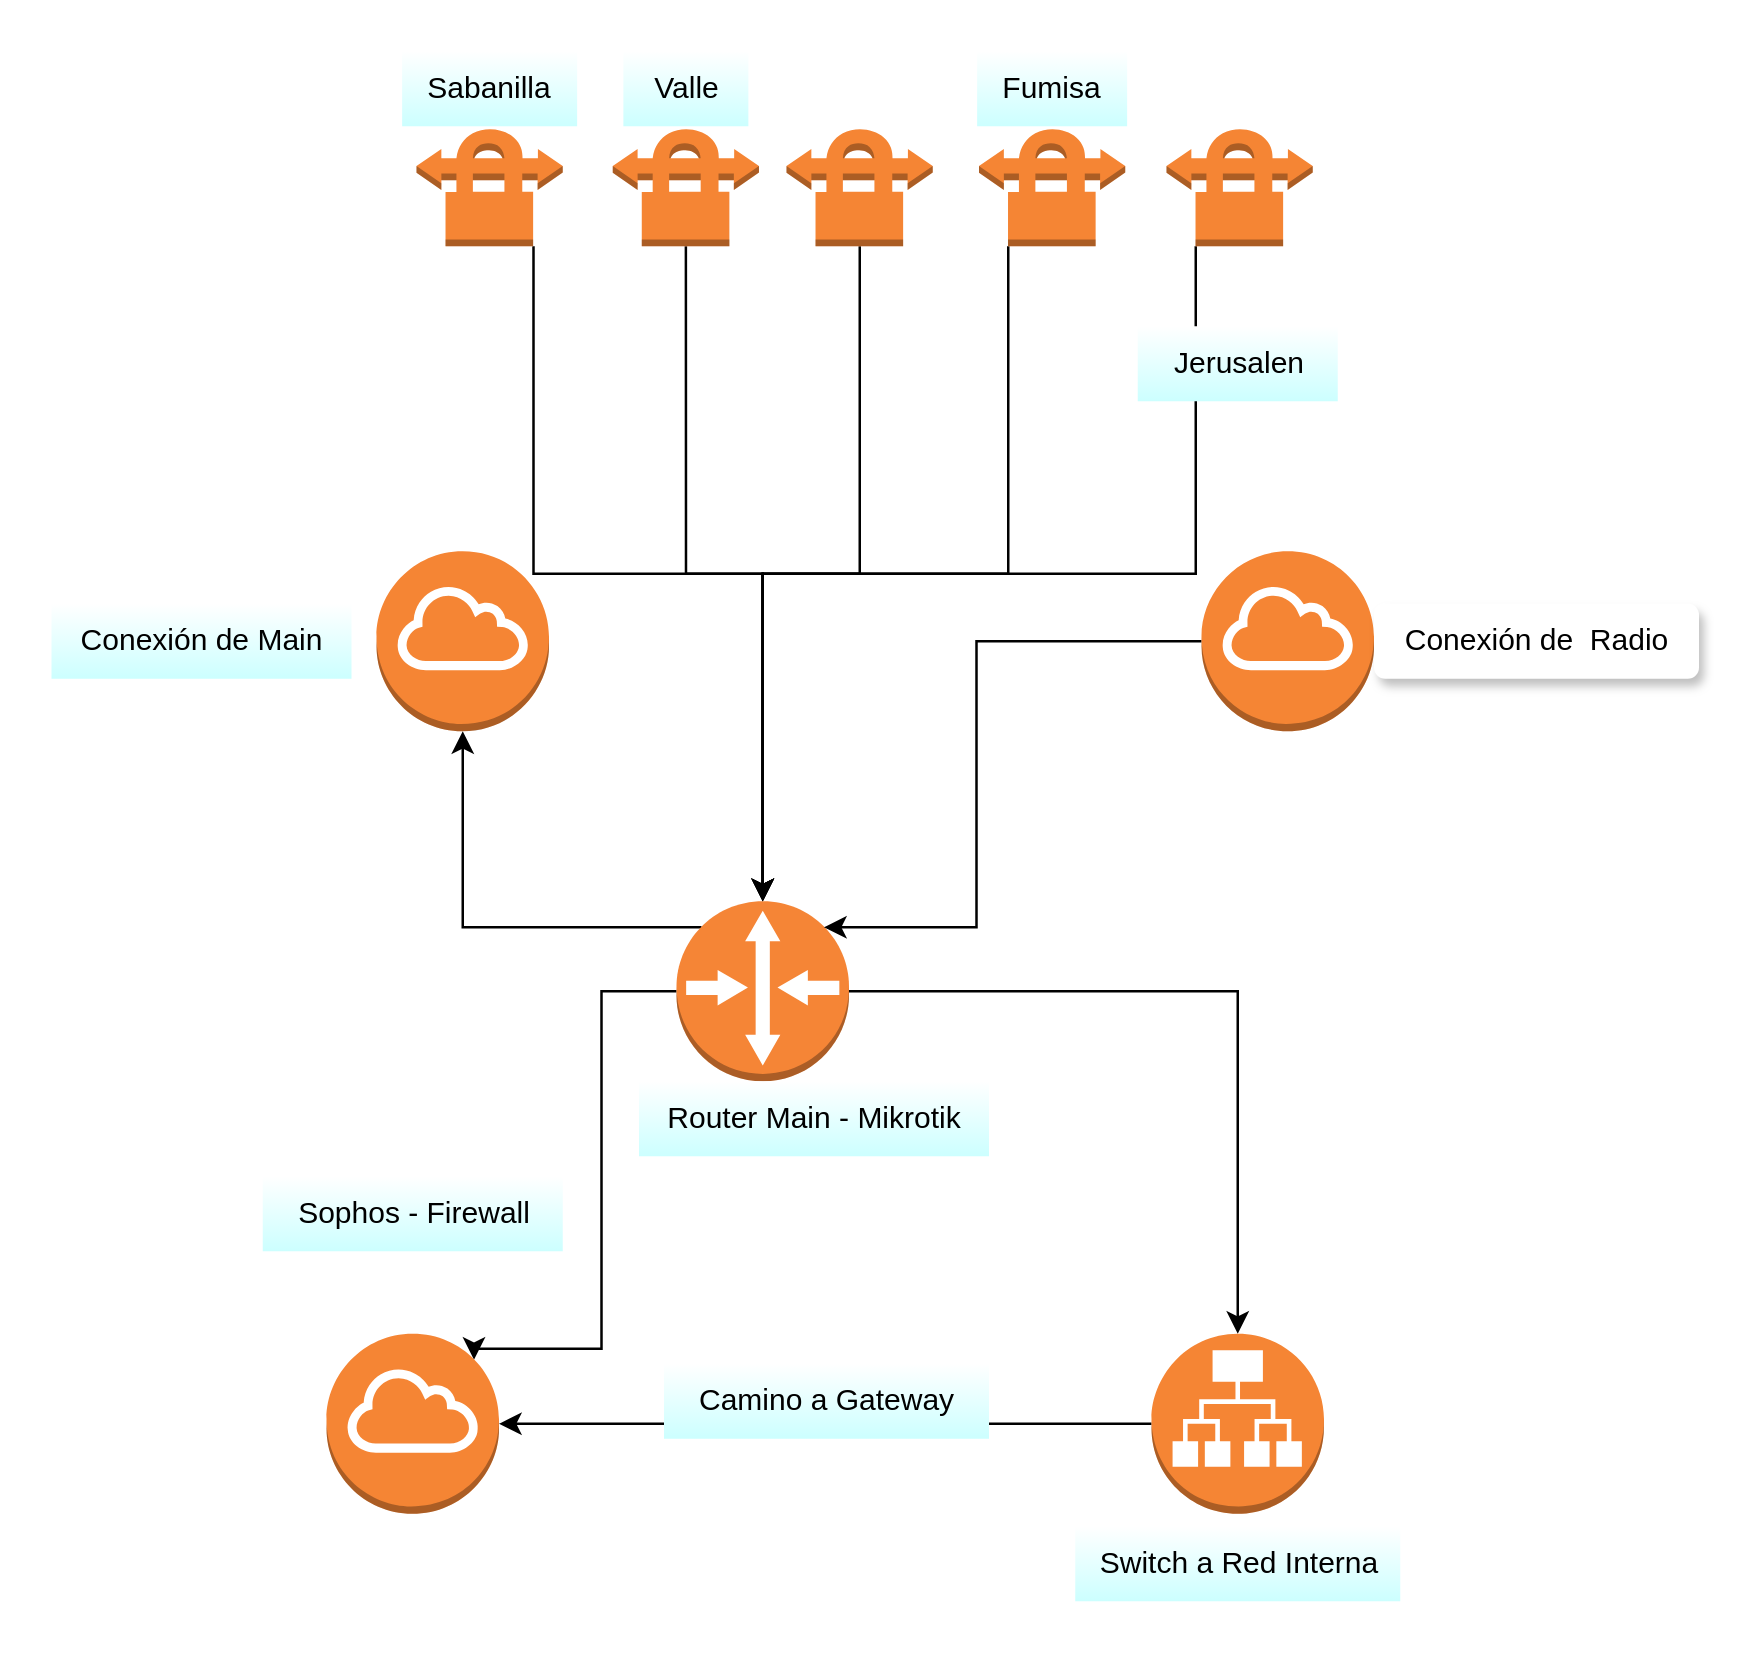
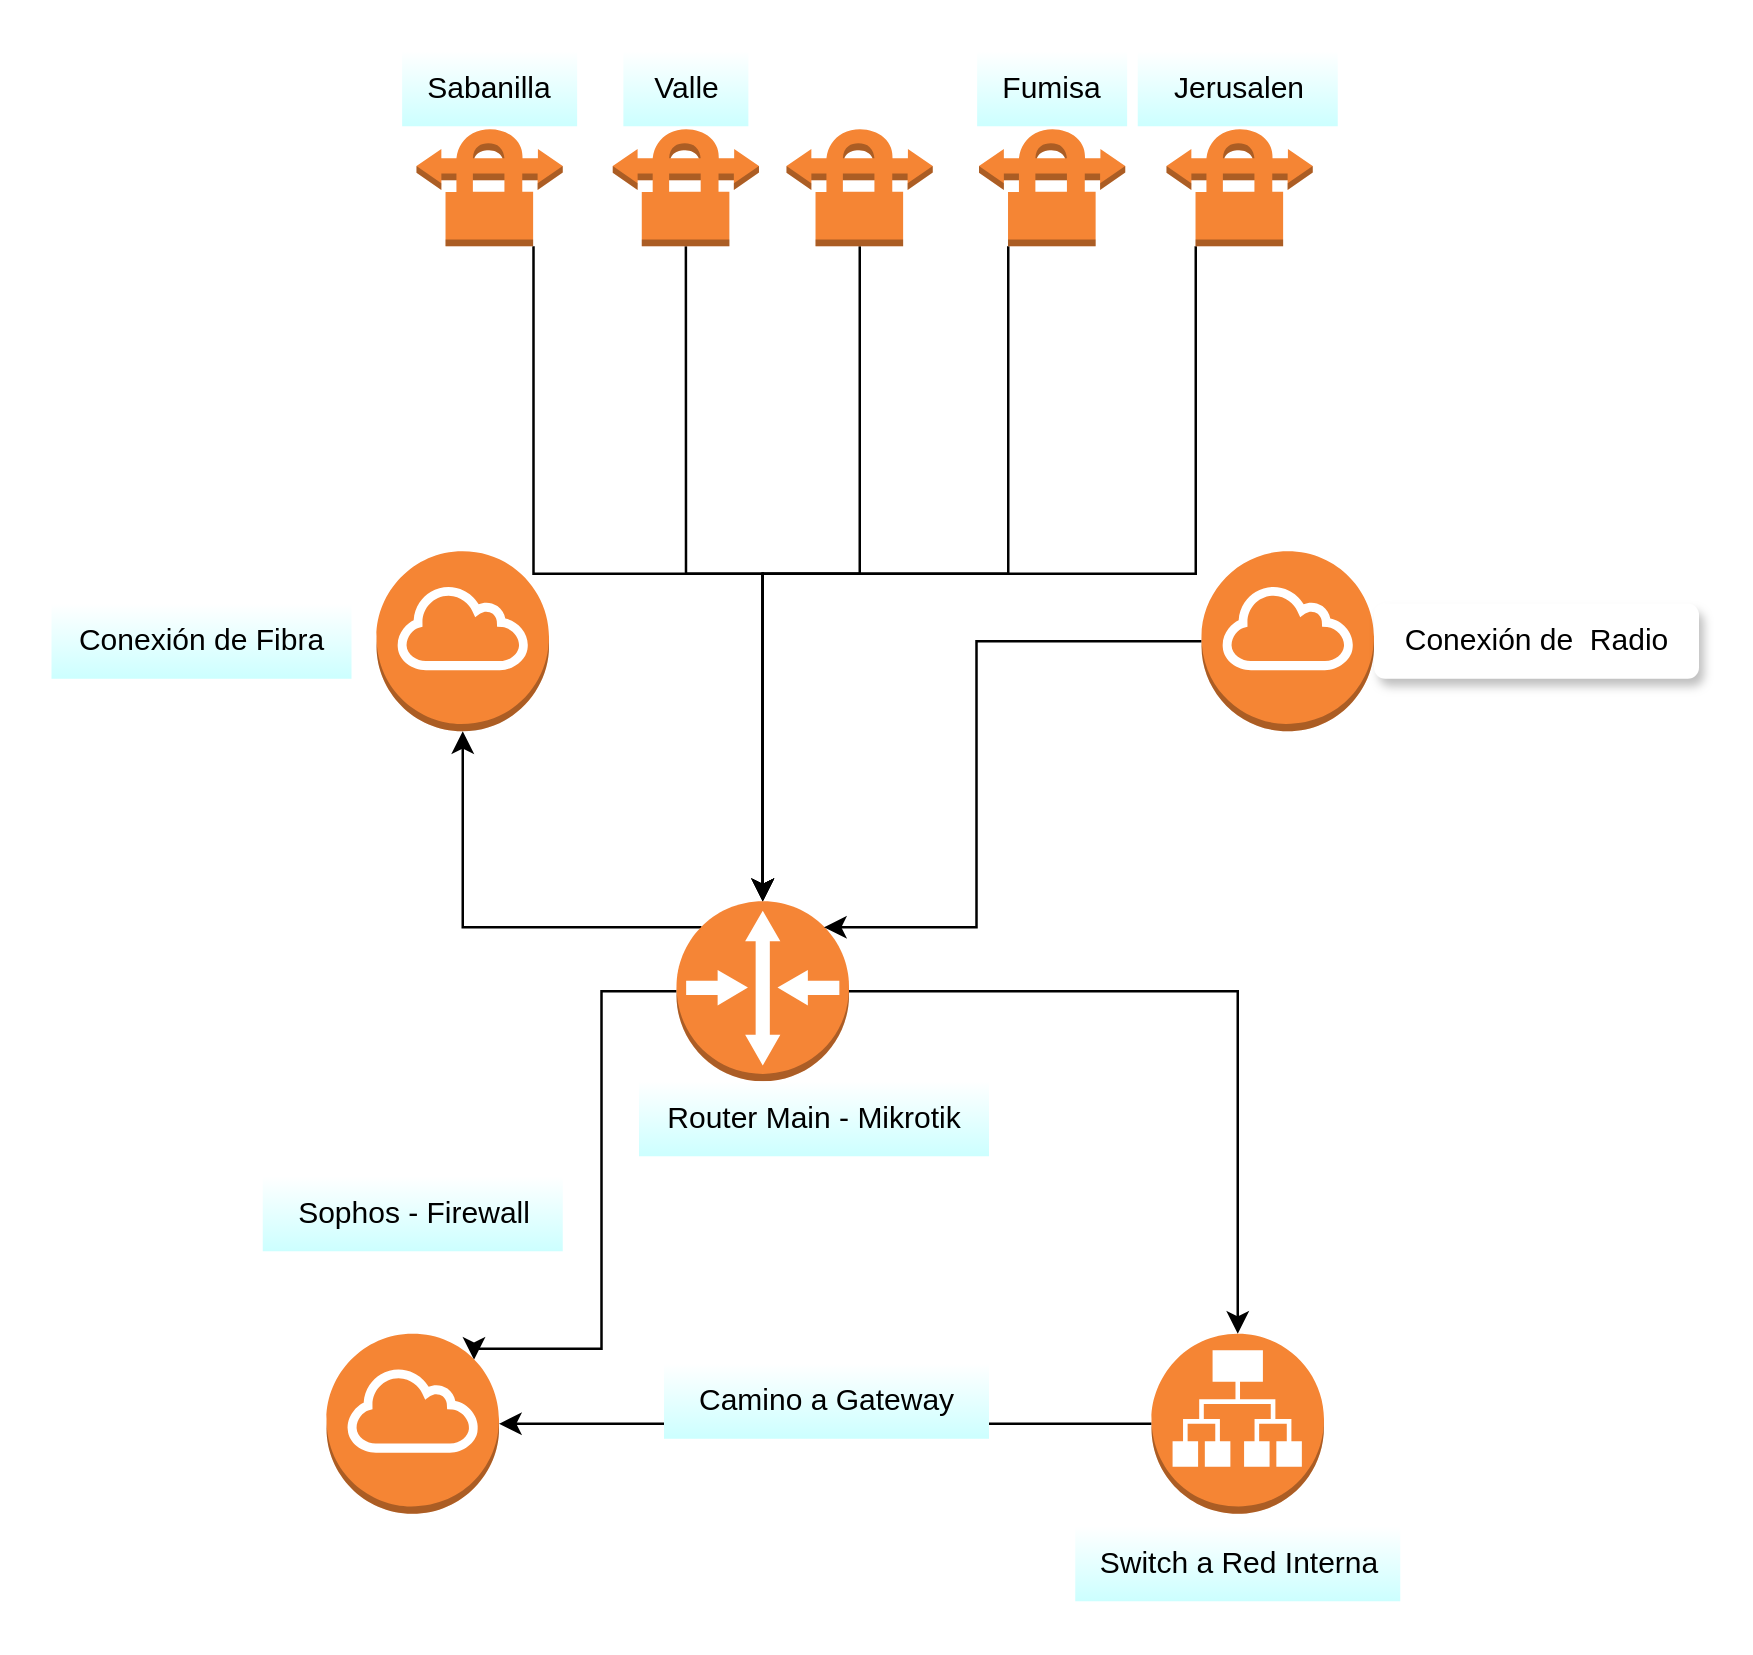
- <mxCell id="31" value="Jerusalen" style="text;html=1;resizable=0;autosize=1;align=center;verticalAlign=middle;points=[];fillColor=default;strokeColor=none;rounded=0;gradientColor=#CCFFFF;" vertex="1" parent="1"><mxGeometry x="454.5" y="130" width="80" height="30" as="geometry" /></mxCell>
+ <mxCell id="31" value="Jerusalen" style="text;html=1;resizable=0;autosize=1;align=center;verticalAlign=middle;points=[];fillColor=default;strokeColor=none;rounded=0;gradientColor=#CCFFFF;" vertex="1" parent="1"><mxGeometry x="454.5" y="20" width="80" height="30" as="geometry" /></mxCell>
- <mxCell id="13" value="Conexión de Main" style="text;html=1;resizable=0;autosize=1;align=center;verticalAlign=middle;points=[];fillColor=default;strokeColor=none;rounded=0;gradientColor=#CCFFFF;" vertex="1" parent="1"><mxGeometry x="20" y="241" width="120" height="30" as="geometry" /></mxCell>
+ <mxCell id="13" value="Conexión de Fibra" style="text;html=1;resizable=0;autosize=1;align=center;verticalAlign=middle;points=[];fillColor=default;strokeColor=none;rounded=0;gradientColor=#CCFFFF;" vertex="1" parent="1"><mxGeometry x="20" y="241" width="120" height="30" as="geometry" /></mxCell>
